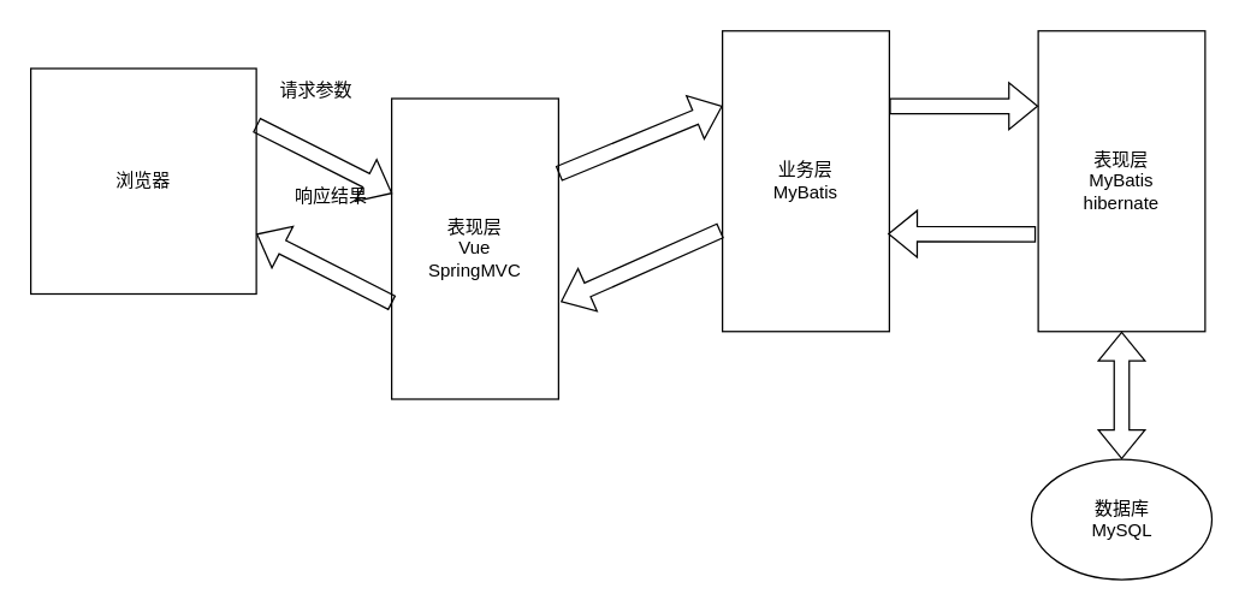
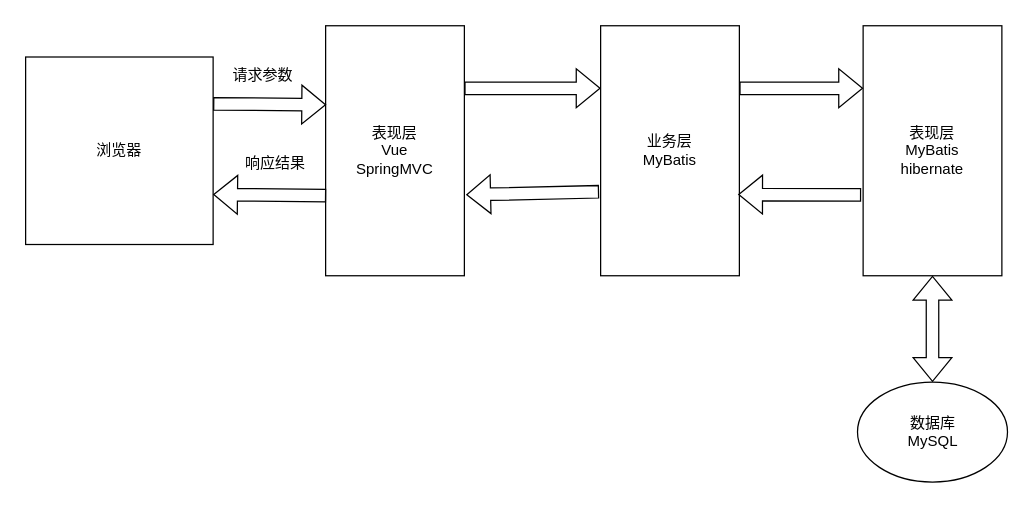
- <mxCell id="3" value="表现层&lt;br&gt;Vue&lt;br&gt;SpringMVC" style="whiteSpace=wrap;html=1;" vertex="1" parent="1"><mxGeometry x="260" y="65" width="111" height="200" as="geometry" /></mxCell>
+ <mxCell id="3" value="表现层&lt;br&gt;Vue&lt;br&gt;SpringMVC" style="whiteSpace=wrap;html=1;" vertex="1" parent="1"><mxGeometry x="260" y="20" width="111" height="200" as="geometry" /></mxCell>
